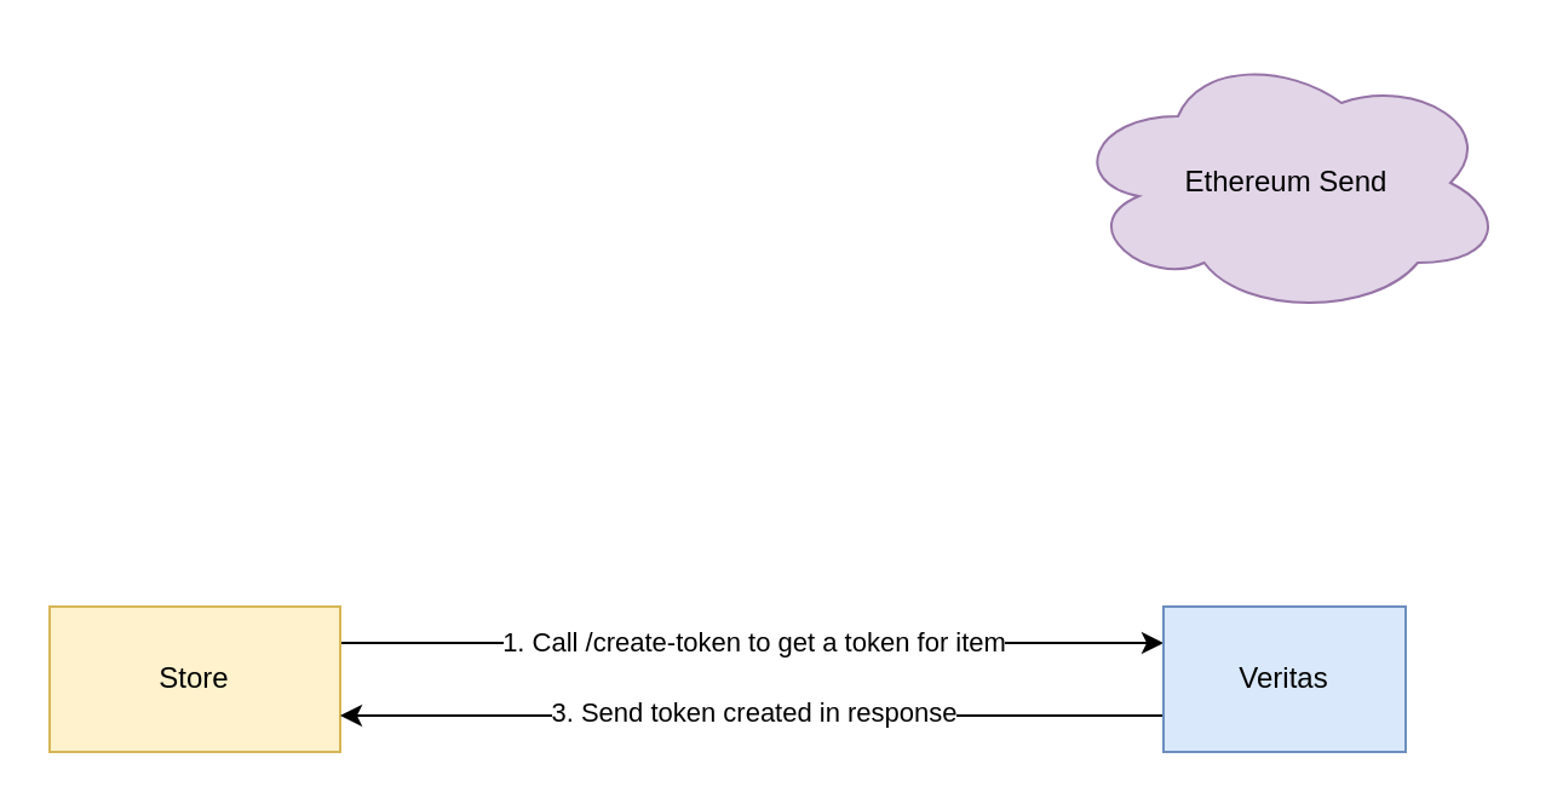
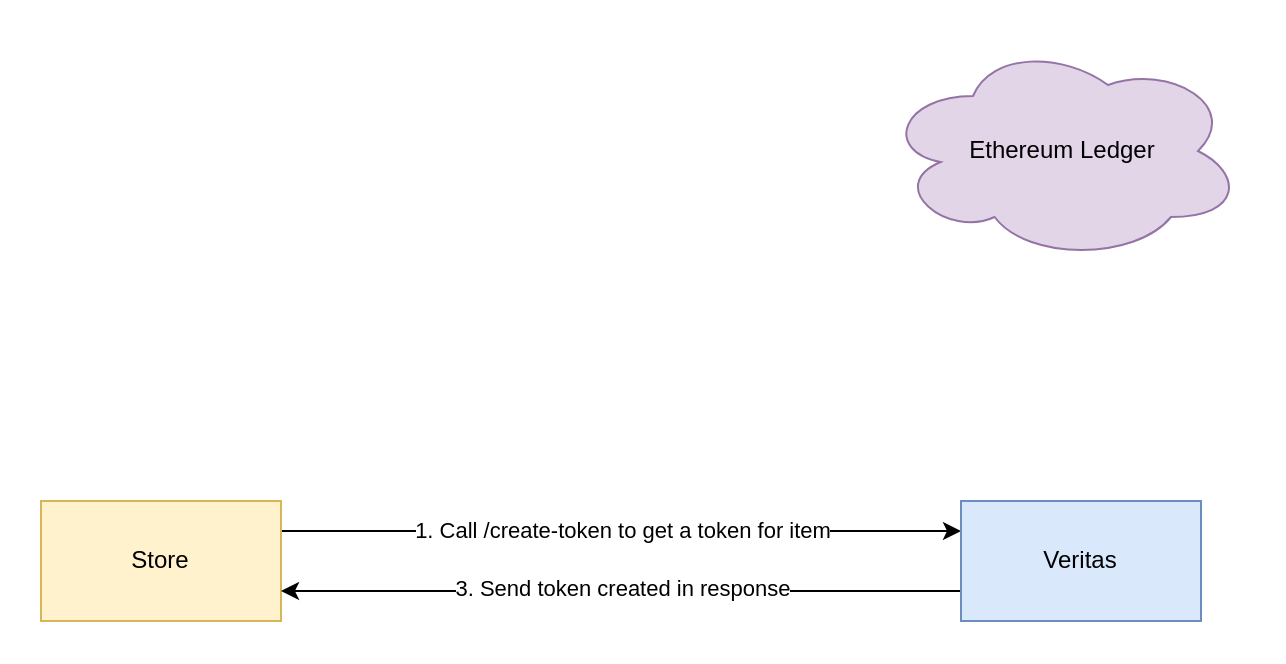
- <mxCell id="8" value="Ethereum Send" style="ellipse;shape=cloud;whiteSpace=wrap;html=1;fillColor=#e1d5e7;strokeColor=#9673a6;" vertex="1" parent="1"><mxGeometry x="441" y="20" width="180" height="110" as="geometry" /></mxCell>
+ <mxCell id="8" value="Ethereum Ledger" style="ellipse;shape=cloud;whiteSpace=wrap;html=1;fillColor=#e1d5e7;strokeColor=#9673a6;" vertex="1" parent="1"><mxGeometry x="441" y="20" width="180" height="110" as="geometry" /></mxCell>
- <mxCell id="7" value="Veritas" style="rounded=0;whiteSpace=wrap;html=1;fillColor=#dae8fc;strokeColor=#6c8ebf;" vertex="1" parent="1"><mxGeometry x="480" y="250" width="100" height="60" as="geometry" /></mxCell>
+ <mxCell id="7" value="Veritas" style="rounded=0;whiteSpace=wrap;html=1;fillColor=#dae8fc;strokeColor=#6c8ebf;" vertex="1" parent="1"><mxGeometry x="480" y="250" width="120" height="60" as="geometry" /></mxCell>
